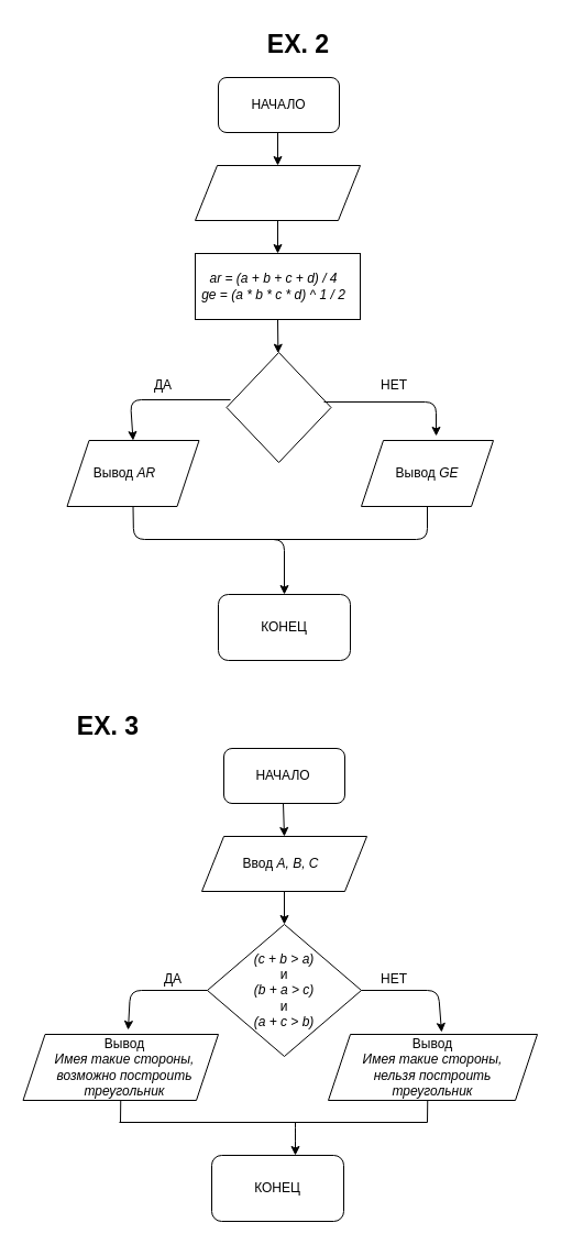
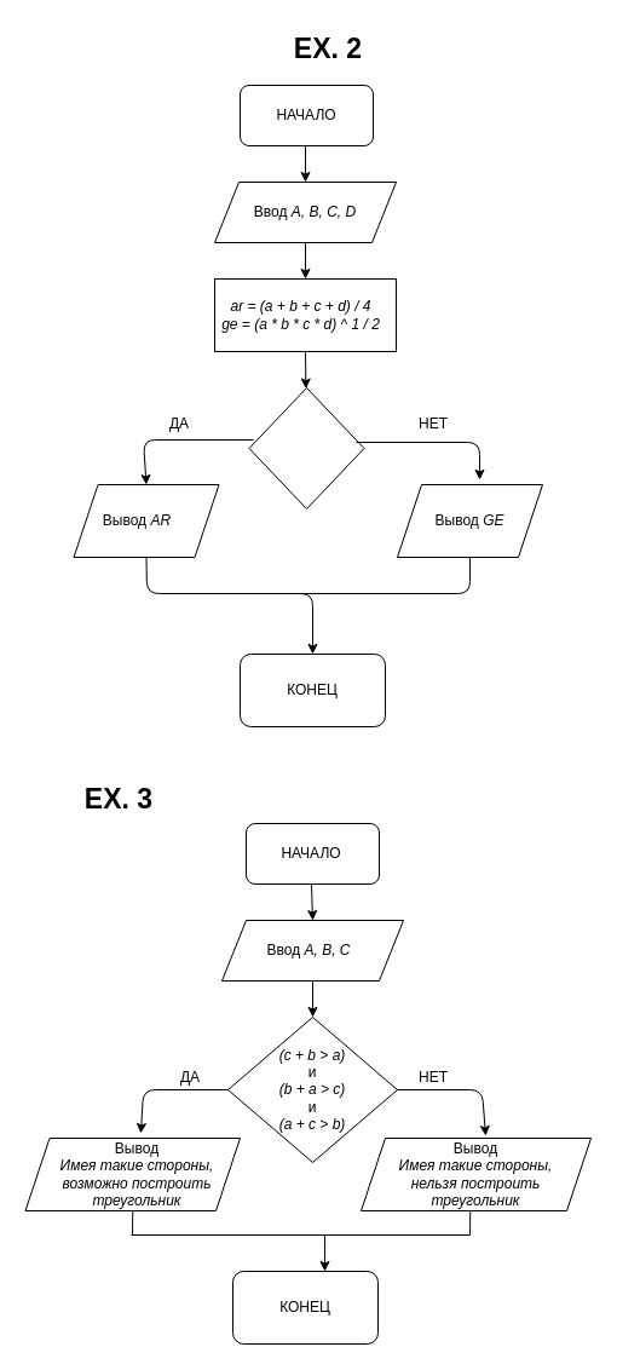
+ <mxCell id="6" value="Ввод &lt;i&gt;A, B, C, D&lt;/i&gt;" style="text;html=1;strokeColor=none;fillColor=none;align=center;verticalAlign=middle;whiteSpace=wrap;rounded=0;fontFamily=Helvetica;" vertex="1" parent="1"><mxGeometry x="202" y="165" width="100" height="20" as="geometry" /></mxCell>
